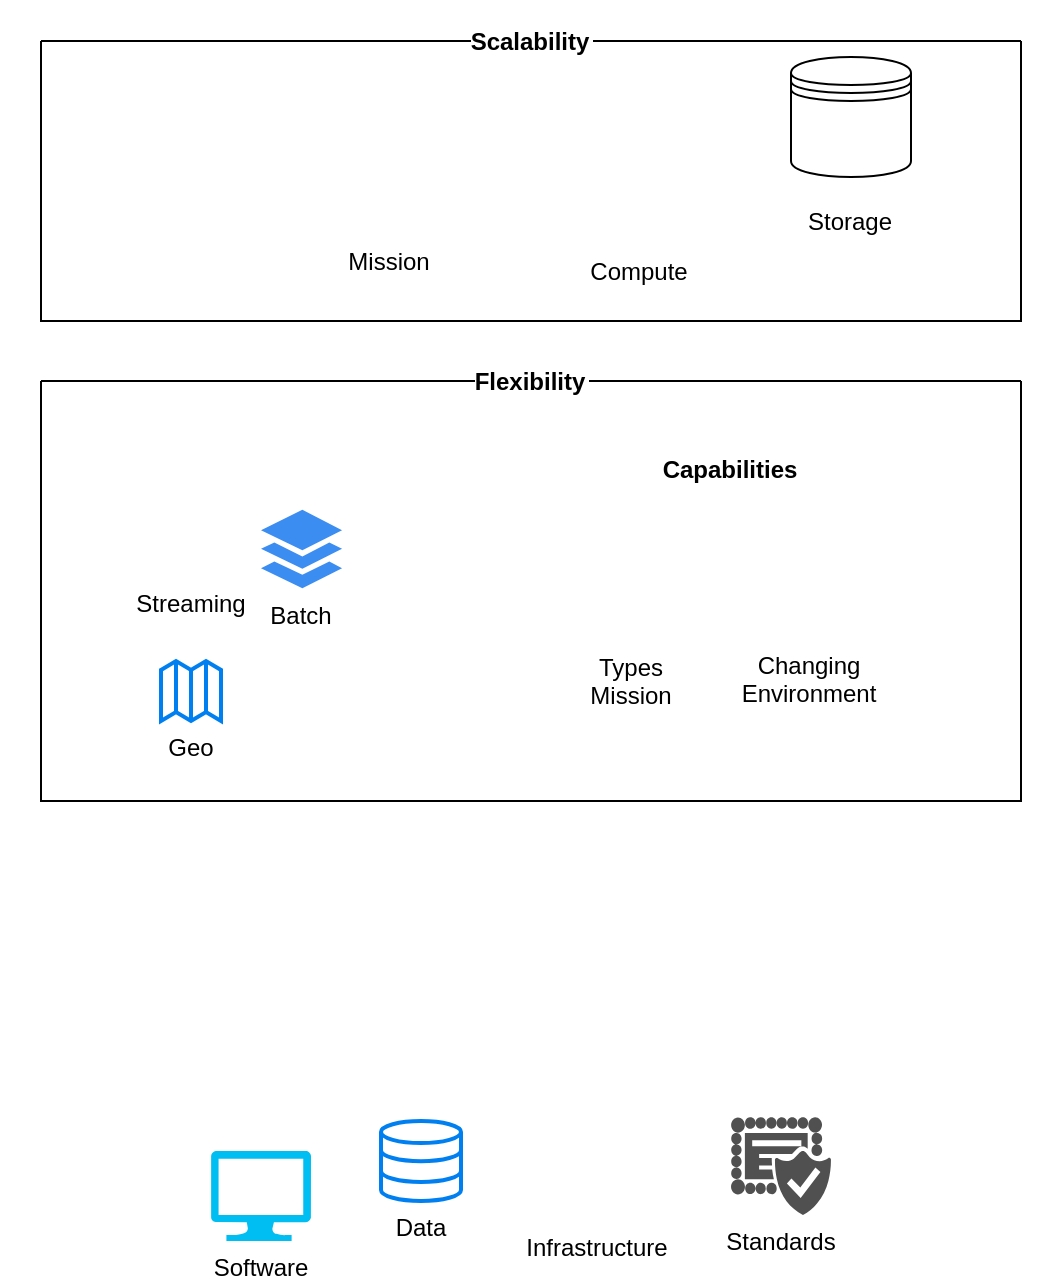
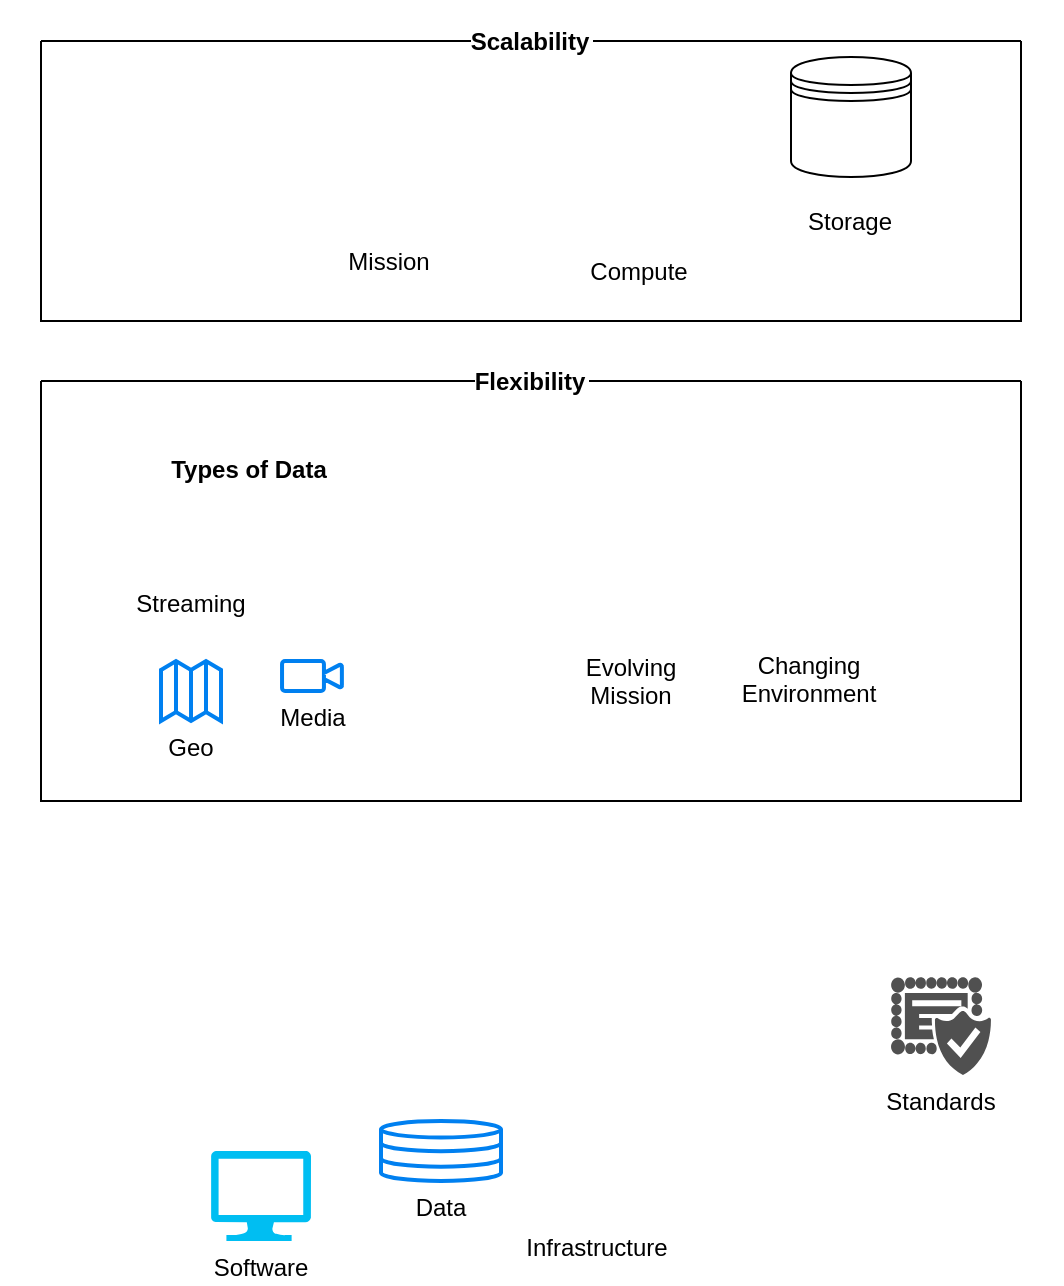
+ <mxCell id="11" value="Types of Data" style="text;html=1;strokeColor=none;fillColor=none;align=center;verticalAlign=middle;whiteSpace=wrap;rounded=0;fontStyle=1" vertex="1" parent="6"><mxGeometry x="60" y="30" width="89" height="30" as="geometry" /></mxCell>
- <mxCell id="12" value="&lt;b&gt;Capabilities&lt;/b&gt;" style="text;strokeColor=none;align=center;fillColor=none;html=1;verticalAlign=middle;whiteSpace=wrap;rounded=0;" vertex="1" parent="6"><mxGeometry x="315" y="30.0" width="60" height="30" as="geometry" /></mxCell>
- <mxCell id="8" value="Batch" style="sketch=0;html=1;aspect=fixed;strokeColor=none;shadow=0;fillColor=#3B8DF1;verticalAlign=top;labelPosition=center;verticalLabelPosition=bottom;shape=mxgraph.gcp2.files" vertex="1" parent="6"><mxGeometry x="110" y="64.35" width="40.52" height="39.3" as="geometry" /></mxCell>
+ <mxCell id="10" value="Media" style="html=1;verticalLabelPosition=bottom;align=center;labelBackgroundColor=#ffffff;verticalAlign=top;strokeWidth=2;strokeColor=#0080F0;shadow=0;dashed=0;shape=mxgraph.ios7.icons.video_conversation;" vertex="1" parent="6"><mxGeometry x="120.52" y="140" width="30" height="15" as="geometry" /></mxCell>
- <mxCell id="13" value="Types&lt;br&gt;Mission" style="shape=image;html=1;verticalAlign=top;verticalLabelPosition=bottom;labelBackgroundColor=#ffffff;imageAspect=0;aspect=fixed;image=https://cdn0.iconfinder.com/data/icons/game-asset-1/24/target-128.png" vertex="1" parent="6"><mxGeometry x="270" y="80" width="50" height="50" as="geometry" /></mxCell>
+ <mxCell id="13" value="Evolving&lt;br&gt;Mission" style="shape=image;html=1;verticalAlign=top;verticalLabelPosition=bottom;labelBackgroundColor=#ffffff;imageAspect=0;aspect=fixed;image=https://cdn0.iconfinder.com/data/icons/game-asset-1/24/target-128.png" vertex="1" parent="6"><mxGeometry x="270" y="80" width="50" height="50" as="geometry" /></mxCell>
- <mxCell id="16" value="Data" style="html=1;verticalLabelPosition=bottom;align=center;labelBackgroundColor=#ffffff;verticalAlign=top;strokeWidth=2;strokeColor=#0080F0;shadow=0;dashed=0;shape=mxgraph.ios7.icons.data;" vertex="1" parent="1"><mxGeometry x="190" y="560" width="40" height="40" as="geometry" /></mxCell>
+ <mxCell id="16" value="Data" style="html=1;verticalLabelPosition=bottom;align=center;labelBackgroundColor=#ffffff;verticalAlign=top;strokeWidth=2;strokeColor=#0080F0;shadow=0;dashed=0;shape=mxgraph.ios7.icons.data;" vertex="1" parent="1"><mxGeometry x="190" y="560" width="60" height="30" as="geometry" /></mxCell>
- <mxCell id="18" value="Standards" style="sketch=0;pointerEvents=1;shadow=0;dashed=0;html=1;strokeColor=none;labelPosition=center;verticalLabelPosition=bottom;verticalAlign=top;align=center;fillColor=#505050;shape=mxgraph.mscae.intune.certificate" vertex="1" parent="1"><mxGeometry x="365" y="558" width="50" height="49" as="geometry" /></mxCell>
+ <mxCell id="18" value="Standards" style="sketch=0;pointerEvents=1;shadow=0;dashed=0;html=1;strokeColor=none;labelPosition=center;verticalLabelPosition=bottom;verticalAlign=top;align=center;fillColor=#505050;shape=mxgraph.mscae.intune.certificate" vertex="1" parent="1"><mxGeometry x="445" y="488" width="50" height="49" as="geometry" /></mxCell>
